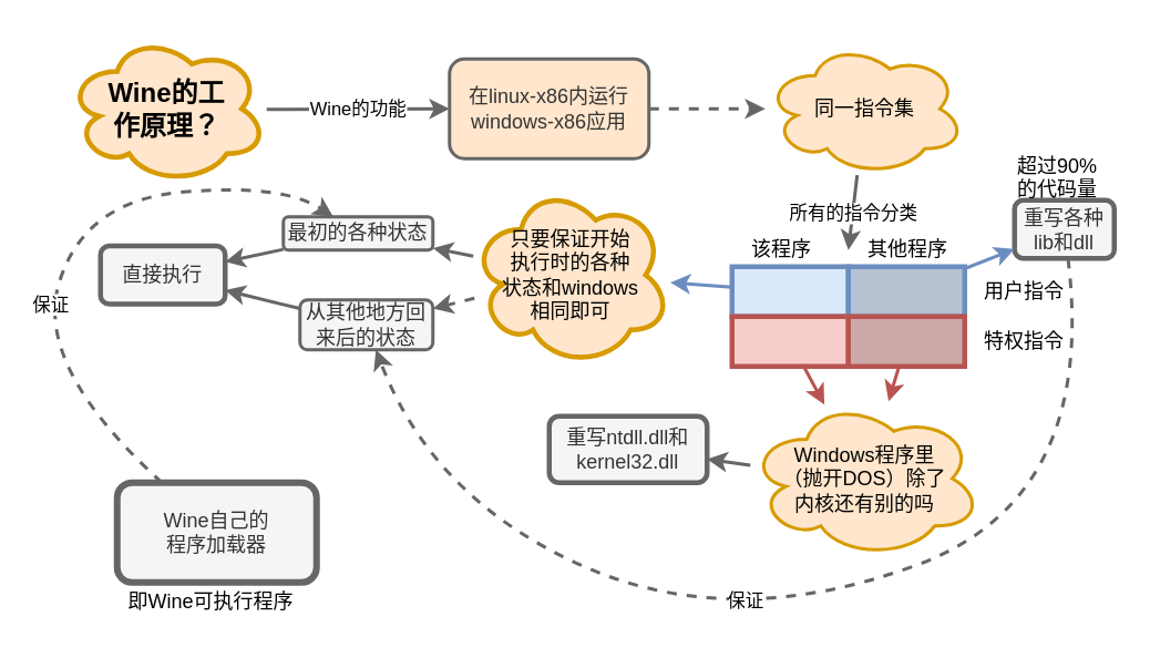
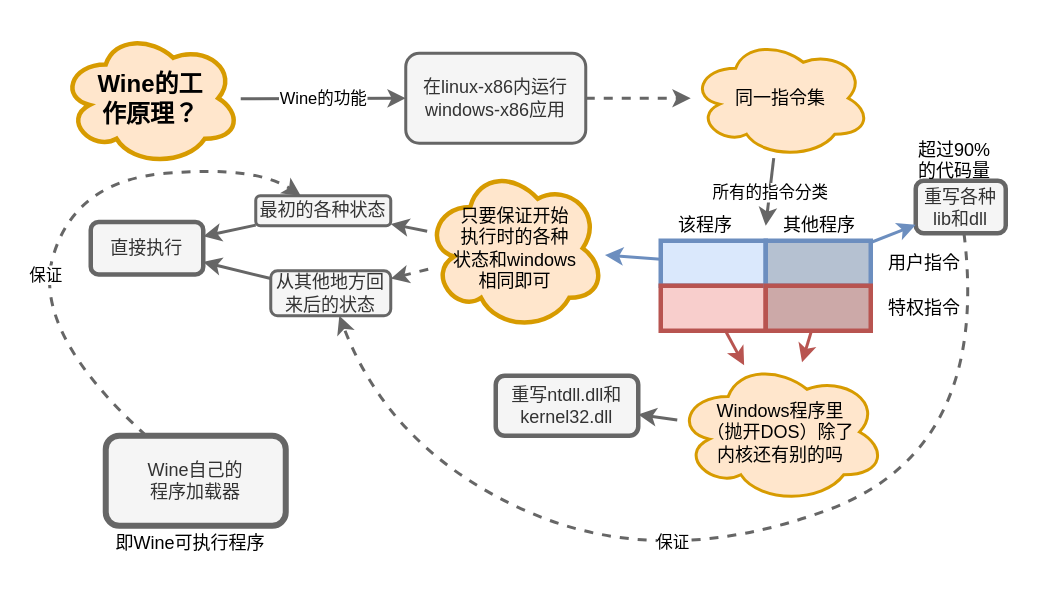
- <mxCell id="3" value="在linux-x86内运行windows-x86应用" style="rounded=1;whiteSpace=wrap;html=1;strokeWidth=2;fillColor=#ffe6cc;strokeColor=#666666;fontColor=#333333;" vertex="1" parent="1"><mxGeometry x="270" y="35" width="120" height="60" as="geometry" /></mxCell>
+ <mxCell id="3" value="在linux-x86内运行windows-x86应用" style="rounded=1;whiteSpace=wrap;html=1;strokeWidth=2;fillColor=#f5f5f5;strokeColor=#666666;fontColor=#333333;" vertex="1" parent="1"><mxGeometry x="270" y="35" width="120" height="60" as="geometry" /></mxCell>
